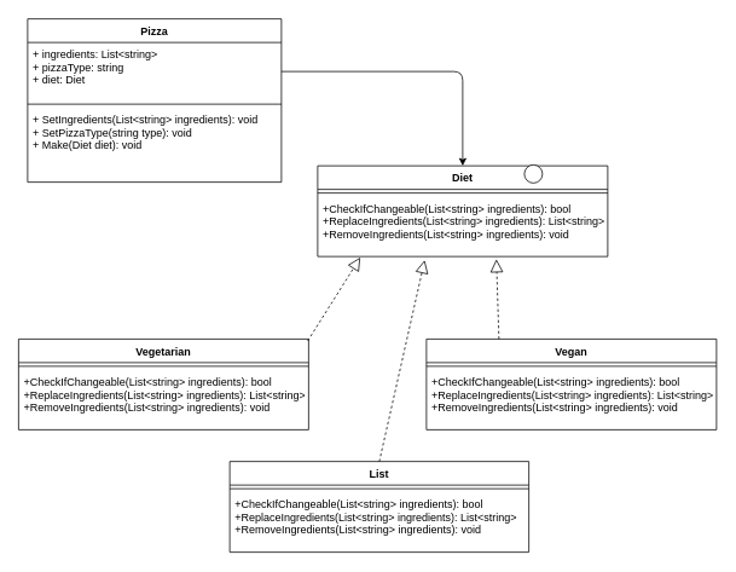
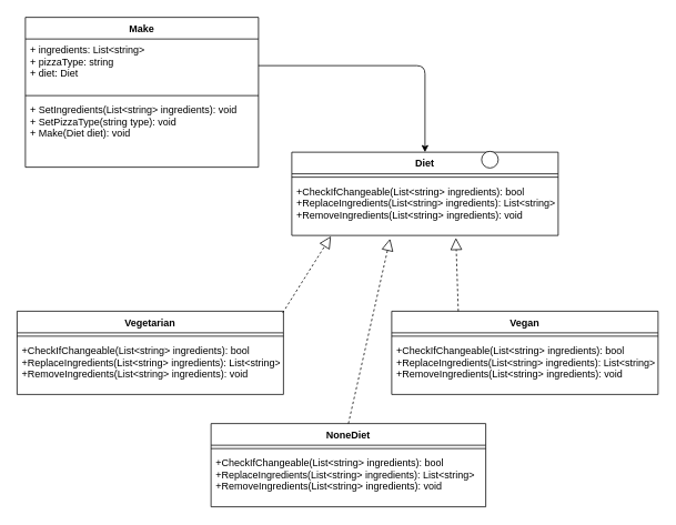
- <mxCell id="2" value="Pizza" style="swimlane;fontStyle=1;align=center;verticalAlign=top;childLayout=stackLayout;horizontal=1;startSize=26;horizontalStack=0;resizeParent=1;resizeParentMax=0;resizeLast=0;collapsible=1;marginBottom=0;" parent="1" vertex="1"><mxGeometry x="30" y="20" width="280" height="180" as="geometry" /></mxCell>
+ <mxCell id="2" value="Make" style="swimlane;fontStyle=1;align=center;verticalAlign=top;childLayout=stackLayout;horizontal=1;startSize=26;horizontalStack=0;resizeParent=1;resizeParentMax=0;resizeLast=0;collapsible=1;marginBottom=0;" parent="1" vertex="1"><mxGeometry x="30" y="20" width="280" height="180" as="geometry" /></mxCell>
- <mxCell id="19" value="List" style="swimlane;fontStyle=1;align=center;verticalAlign=top;childLayout=stackLayout;horizontal=1;startSize=26;horizontalStack=0;resizeParent=1;resizeParentMax=0;resizeLast=0;collapsible=1;marginBottom=0;" parent="1" vertex="1"><mxGeometry x="253" y="508" width="330" height="100" as="geometry" /></mxCell>
+ <mxCell id="19" value="NoneDiet" style="swimlane;fontStyle=1;align=center;verticalAlign=top;childLayout=stackLayout;horizontal=1;startSize=26;horizontalStack=0;resizeParent=1;resizeParentMax=0;resizeLast=0;collapsible=1;marginBottom=0;" parent="1" vertex="1"><mxGeometry x="253" y="508" width="330" height="100" as="geometry" /></mxCell>
